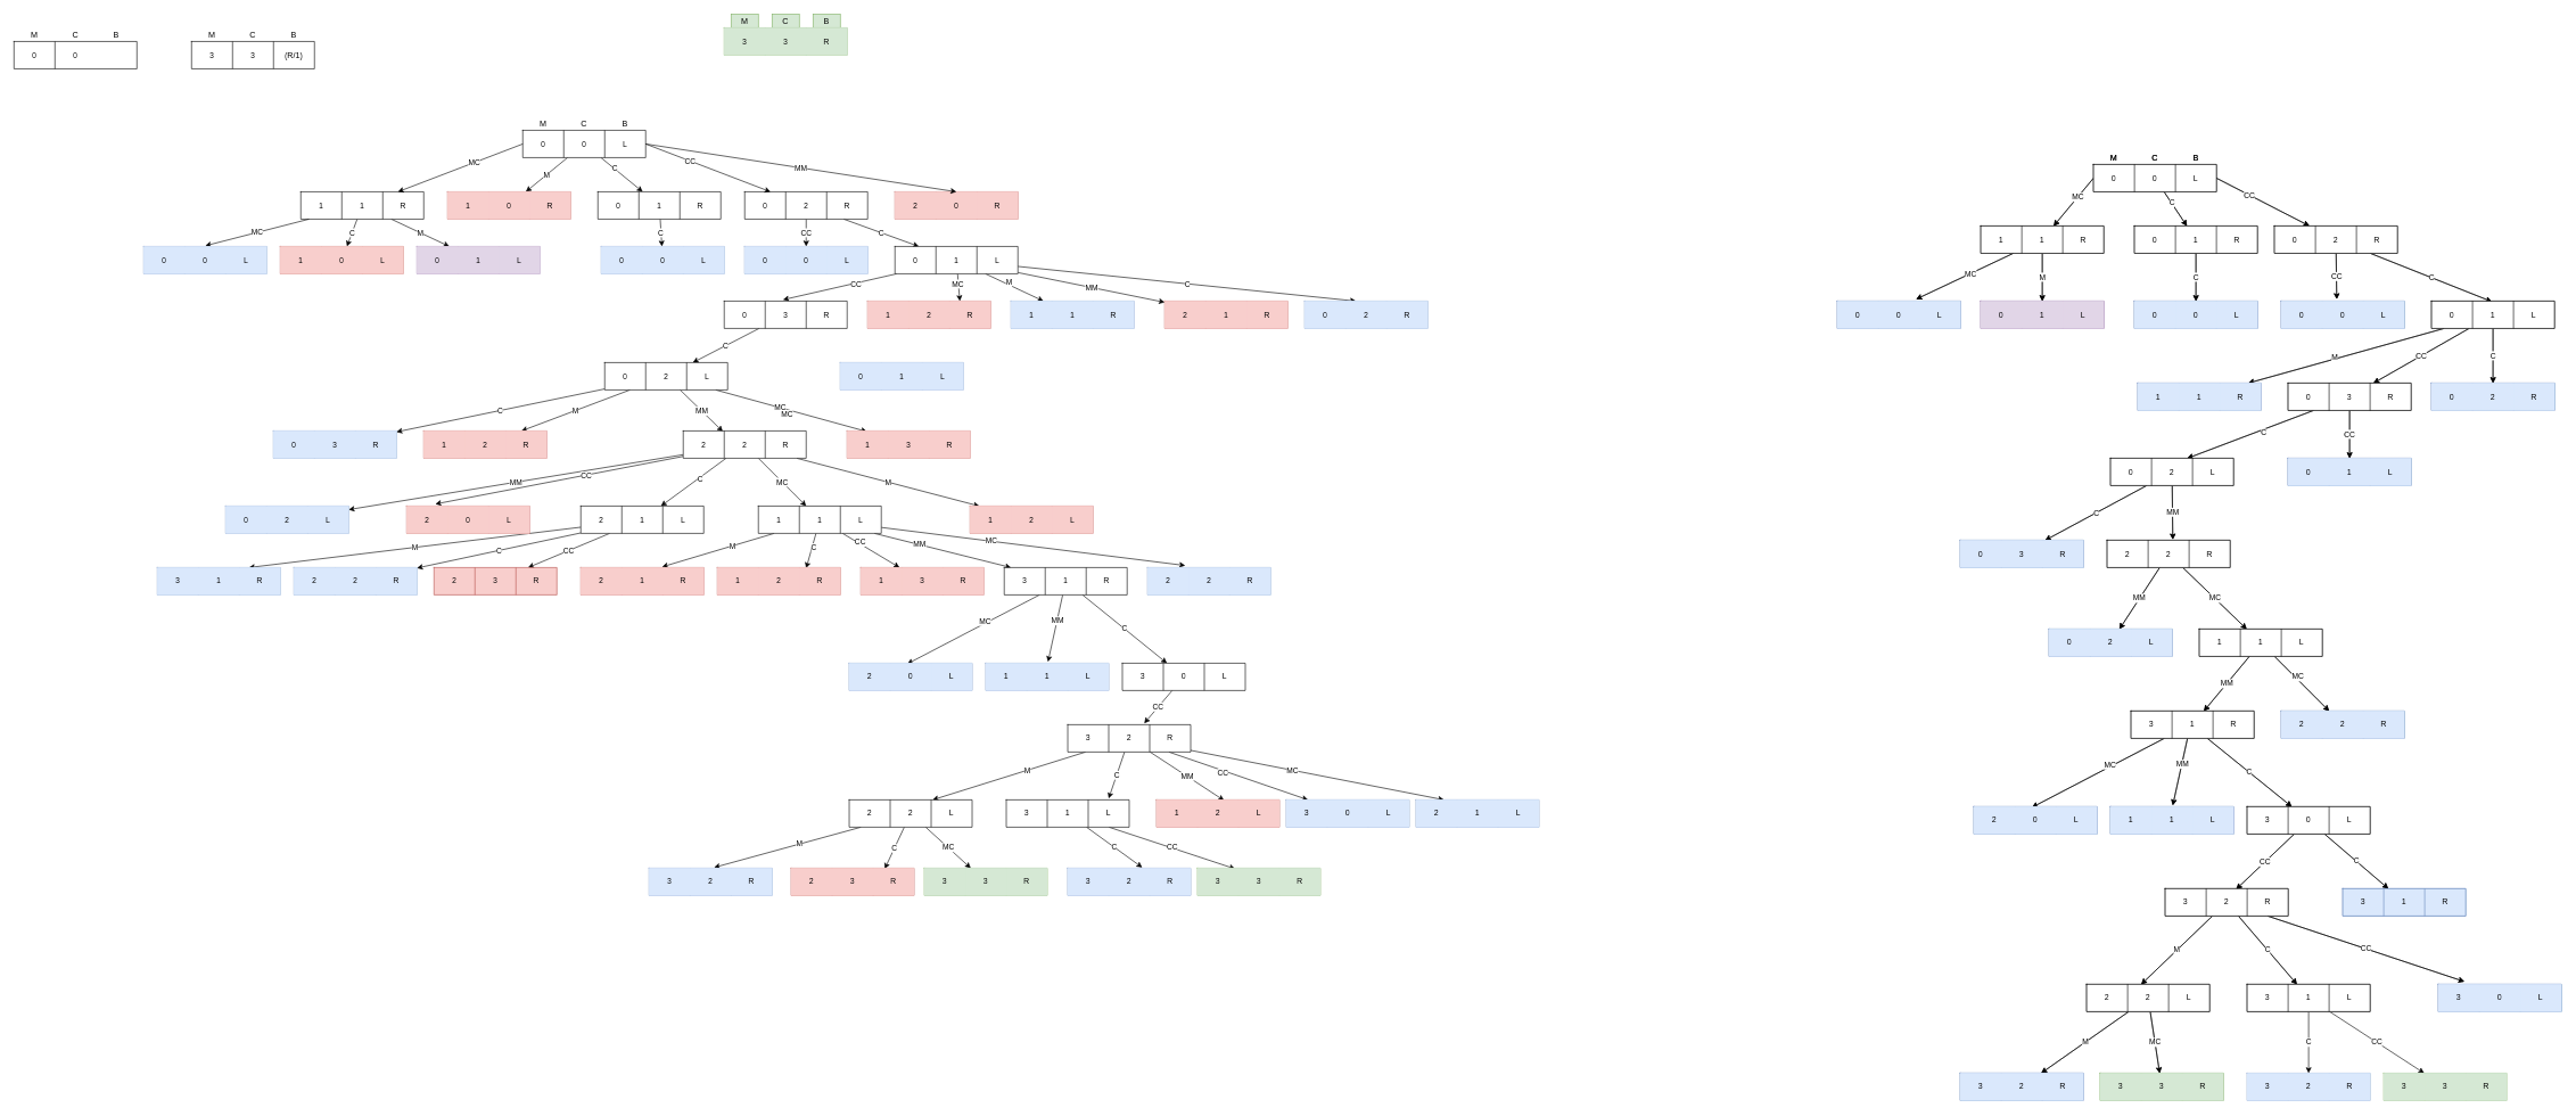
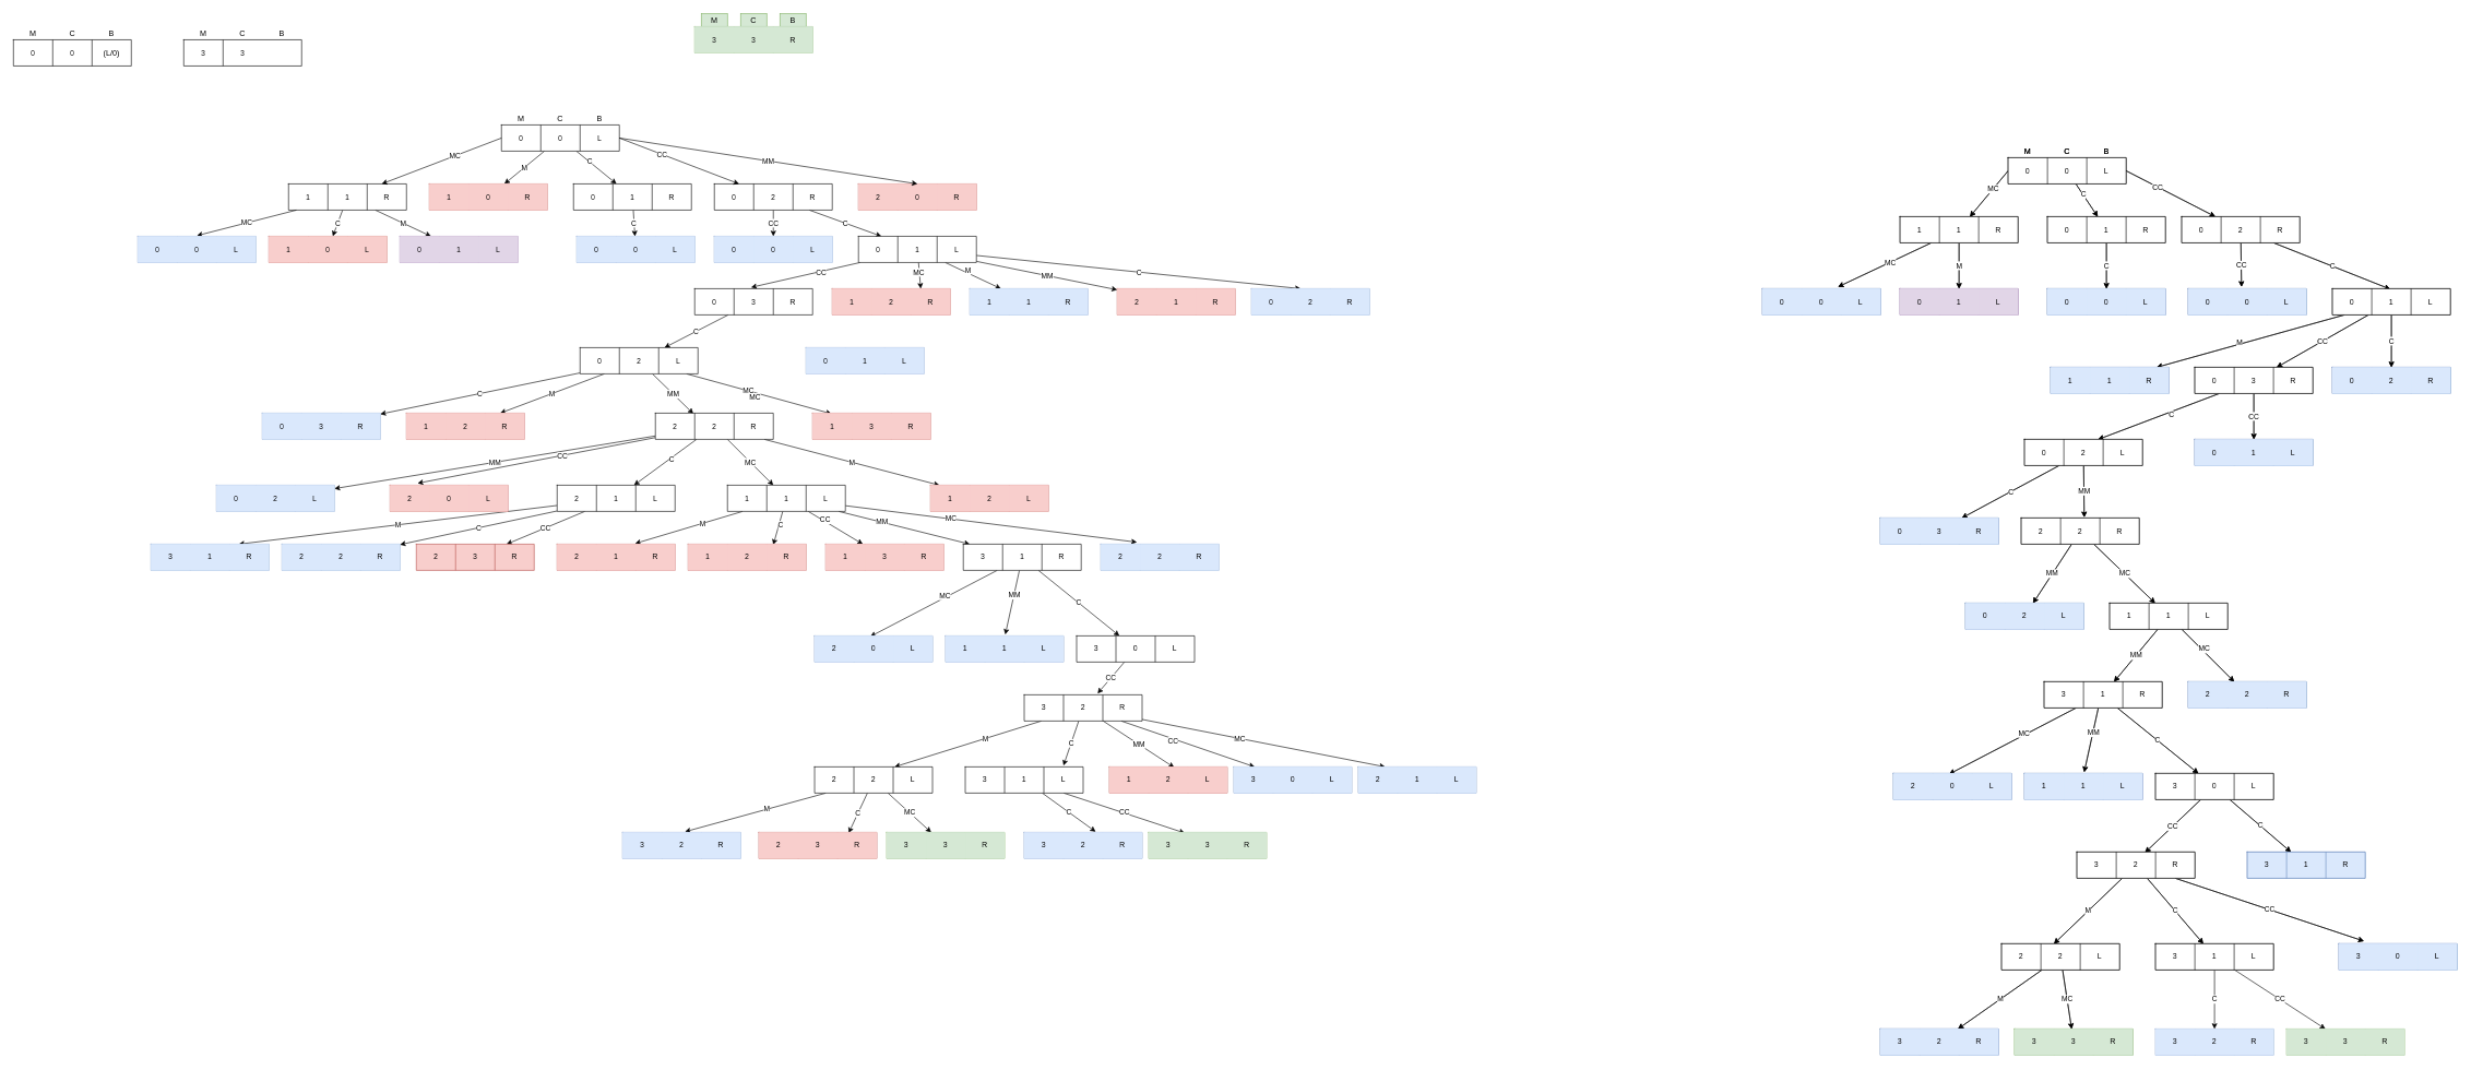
+ <mxCell id="219" value="(L/0)" style="shape=partialRectangle;html=1;whiteSpace=wrap;connectable=0;overflow=hidden;fillColor=none;top=0;left=0;bottom=0;right=0;" parent="216" vertex="1"><mxGeometry x="120" width="60" height="40" as="geometry" /></mxCell>
- <mxCell id="224" value="(R/1)" style="shape=partialRectangle;html=1;whiteSpace=wrap;connectable=0;overflow=hidden;fillColor=none;top=0;left=0;bottom=0;right=0;" parent="221" vertex="1"><mxGeometry x="120" width="60" height="40" as="geometry" /></mxCell>
